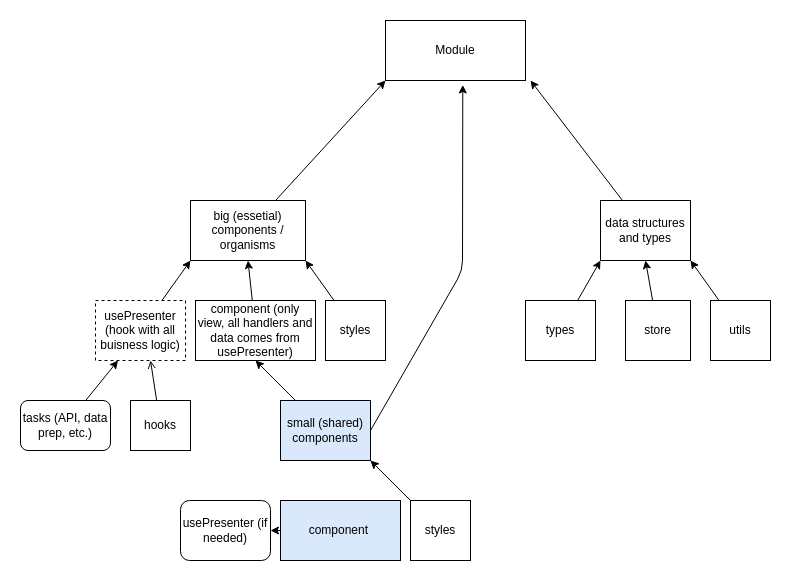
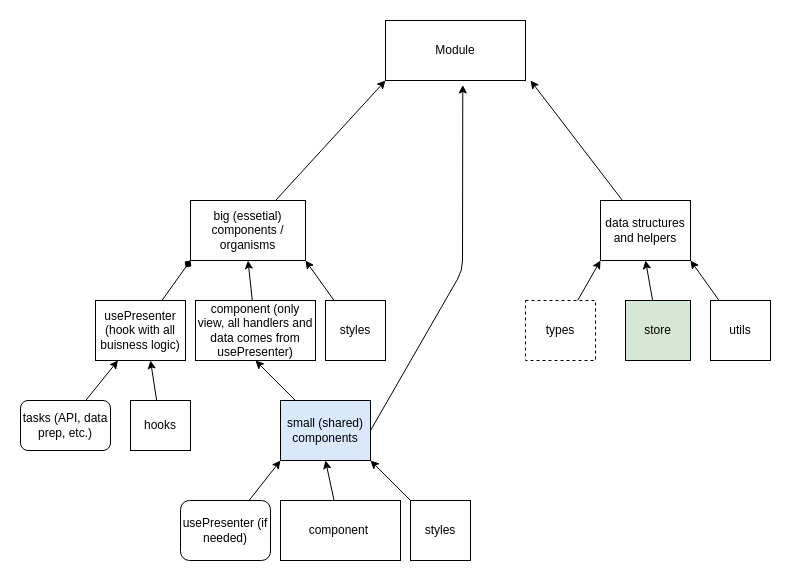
- <mxCell id="11" value="data structures and types" style="rounded=0;whiteSpace=wrap;html=1;" parent="1" vertex="1"><mxGeometry x="600" y="200" width="90" height="60" as="geometry" /></mxCell>
+ <mxCell id="11" value="data structures and helpers" style="rounded=0;whiteSpace=wrap;html=1;" parent="1" vertex="1"><mxGeometry x="600" y="200" width="90" height="60" as="geometry" /></mxCell>
- <mxCell id="16" style="edgeStyle=none;html=1;entryX=0;entryY=1;entryDx=0;entryDy=0;" edge="1" parent="1" source="17" target="4"><mxGeometry relative="1" as="geometry" /></mxCell>
+ <mxCell id="16" style="edgeStyle=none;html=1;entryX=0;entryY=1;entryDx=0;entryDy=0;endArrow=diamond;" edge="1" parent="1" source="17" target="4"><mxGeometry relative="1" as="geometry" /></mxCell>
- <mxCell id="17" value="usePresenter (hook with all buisness logic)" style="rounded=0;whiteSpace=wrap;html=1;dashed=1;" parent="1" vertex="1"><mxGeometry x="95" y="300" width="90" height="60" as="geometry" /></mxCell>
+ <mxCell id="17" value="usePresenter (hook with all buisness logic)" style="rounded=0;whiteSpace=wrap;html=1;" parent="1" vertex="1"><mxGeometry x="95" y="300" width="90" height="60" as="geometry" /></mxCell>
- <mxCell id="25" value="types" style="rounded=0;whiteSpace=wrap;html=1;" parent="1" vertex="1"><mxGeometry x="525" y="300" width="70" height="60" as="geometry" /></mxCell>
+ <mxCell id="25" value="types" style="rounded=0;whiteSpace=wrap;html=1;dashed=1;" parent="1" vertex="1"><mxGeometry x="525" y="300" width="70" height="60" as="geometry" /></mxCell>
- <mxCell id="27" value="store" style="rounded=0;whiteSpace=wrap;html=1;" parent="1" vertex="1"><mxGeometry x="625" y="300" width="65" height="60" as="geometry" /></mxCell>
+ <mxCell id="27" value="store" style="rounded=0;whiteSpace=wrap;html=1;fillColor=#d5e8d4;" parent="1" vertex="1"><mxGeometry x="625" y="300" width="65" height="60" as="geometry" /></mxCell>
- <mxCell id="30" style="edgeStyle=none;html=1;entryX=0.611;entryY=1;entryDx=0;entryDy=0;entryPerimeter=0;endArrow=open;" edge="1" parent="1" source="31" target="17"><mxGeometry relative="1" as="geometry" /></mxCell>
+ <mxCell id="30" style="edgeStyle=none;html=1;entryX=0.611;entryY=1;entryDx=0;entryDy=0;entryPerimeter=0;" edge="1" parent="1" source="31" target="17"><mxGeometry relative="1" as="geometry" /></mxCell>
+ <mxCell id="22" style="edgeStyle=none;html=1;entryX=0;entryY=1;entryDx=0;entryDy=0;" edge="1" parent="1" source="23" target="7"><mxGeometry relative="1" as="geometry" /></mxCell>
- <mxCell id="18" style="edgeStyle=none;html=1;" edge="1" parent="1" source="19" target="23"><mxGeometry relative="1" as="geometry" /></mxCell>
+ <mxCell id="18" style="edgeStyle=none;html=1;entryX=0.5;entryY=1;entryDx=0;entryDy=0;" edge="1" parent="1" source="19" target="7"><mxGeometry relative="1" as="geometry" /></mxCell>
- <mxCell id="19" value="component&amp;nbsp;" style="rounded=0;whiteSpace=wrap;html=1;fillColor=#dae8fc;" parent="1" vertex="1"><mxGeometry x="280" y="500" width="120" height="60" as="geometry" /></mxCell>
+ <mxCell id="19" value="component&amp;nbsp;" style="rounded=0;whiteSpace=wrap;html=1;" parent="1" vertex="1"><mxGeometry x="280" y="500" width="120" height="60" as="geometry" /></mxCell>
